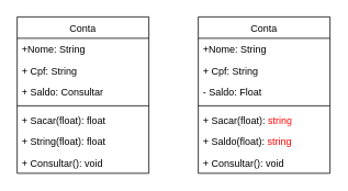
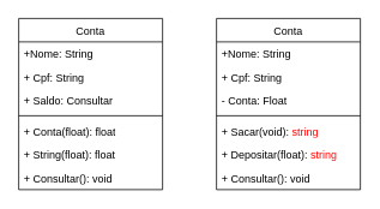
- <mxCell id="13" value="- Saldo: Float" style="text;strokeColor=none;fillColor=none;align=left;verticalAlign=top;spacingLeft=4;spacingRight=4;overflow=hidden;rotatable=0;points=[[0,0.5],[1,0.5]];portConstraint=eastwest;whiteSpace=wrap;html=1;" vertex="1" parent="10"><mxGeometry y="78" width="160" height="26" as="geometry" /></mxCell>
+ <mxCell id="13" value="- Conta: Float" style="text;strokeColor=none;fillColor=none;align=left;verticalAlign=top;spacingLeft=4;spacingRight=4;overflow=hidden;rotatable=0;points=[[0,0.5],[1,0.5]];portConstraint=eastwest;whiteSpace=wrap;html=1;" vertex="1" parent="10"><mxGeometry y="78" width="160" height="26" as="geometry" /></mxCell>
- <mxCell id="7" value="+ Sacar(float): float" style="text;strokeColor=none;fillColor=none;align=left;verticalAlign=top;spacingLeft=4;spacingRight=4;overflow=hidden;rotatable=0;points=[[0,0.5],[1,0.5]];portConstraint=eastwest;whiteSpace=wrap;html=1;" vertex="1" parent="2"><mxGeometry y="112" width="160" height="26" as="geometry" /></mxCell>
+ <mxCell id="7" value="+ Conta(float): float" style="text;strokeColor=none;fillColor=none;align=left;verticalAlign=top;spacingLeft=4;spacingRight=4;overflow=hidden;rotatable=0;points=[[0,0.5],[1,0.5]];portConstraint=eastwest;whiteSpace=wrap;html=1;" vertex="1" parent="2"><mxGeometry y="112" width="160" height="26" as="geometry" /></mxCell>
- <mxCell id="15" value="+ Sacar(float): &lt;font style=&quot;color: rgb(255, 0, 0);&quot;&gt;string&lt;/font&gt;" style="text;strokeColor=none;fillColor=none;align=left;verticalAlign=top;spacingLeft=4;spacingRight=4;overflow=hidden;rotatable=0;points=[[0,0.5],[1,0.5]];portConstraint=eastwest;whiteSpace=wrap;html=1;" vertex="1" parent="10"><mxGeometry y="112" width="160" height="26" as="geometry" /></mxCell>
+ <mxCell id="15" value="+ Sacar(void): &lt;font style=&quot;color: rgb(255, 0, 0);&quot;&gt;string&lt;/font&gt;" style="text;strokeColor=none;fillColor=none;align=left;verticalAlign=top;spacingLeft=4;spacingRight=4;overflow=hidden;rotatable=0;points=[[0,0.5],[1,0.5]];portConstraint=eastwest;whiteSpace=wrap;html=1;" vertex="1" parent="10"><mxGeometry y="112" width="160" height="26" as="geometry" /></mxCell>
- <mxCell id="16" value="+ Saldo(float): &lt;font style=&quot;color: rgb(255, 0, 0);&quot;&gt;string&lt;/font&gt;" style="text;strokeColor=none;fillColor=none;align=left;verticalAlign=top;spacingLeft=4;spacingRight=4;overflow=hidden;rotatable=0;points=[[0,0.5],[1,0.5]];portConstraint=eastwest;whiteSpace=wrap;html=1;" vertex="1" parent="10"><mxGeometry y="138" width="160" height="26" as="geometry" /></mxCell>
+ <mxCell id="16" value="+ Depositar(float): &lt;font style=&quot;color: rgb(255, 0, 0);&quot;&gt;string&lt;/font&gt;" style="text;strokeColor=none;fillColor=none;align=left;verticalAlign=top;spacingLeft=4;spacingRight=4;overflow=hidden;rotatable=0;points=[[0,0.5],[1,0.5]];portConstraint=eastwest;whiteSpace=wrap;html=1;" vertex="1" parent="10"><mxGeometry y="138" width="160" height="26" as="geometry" /></mxCell>
